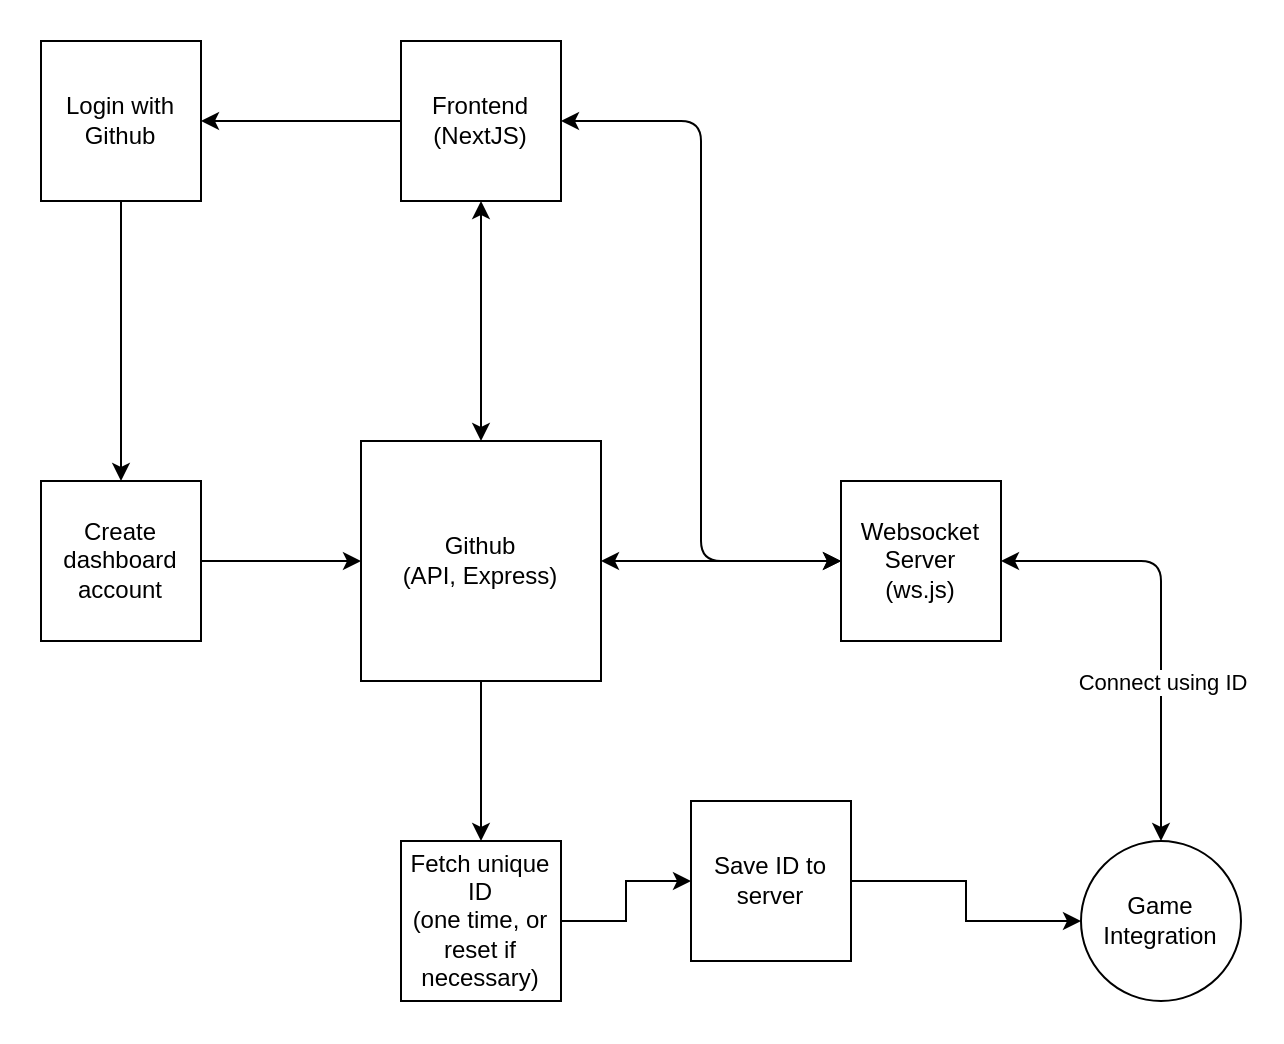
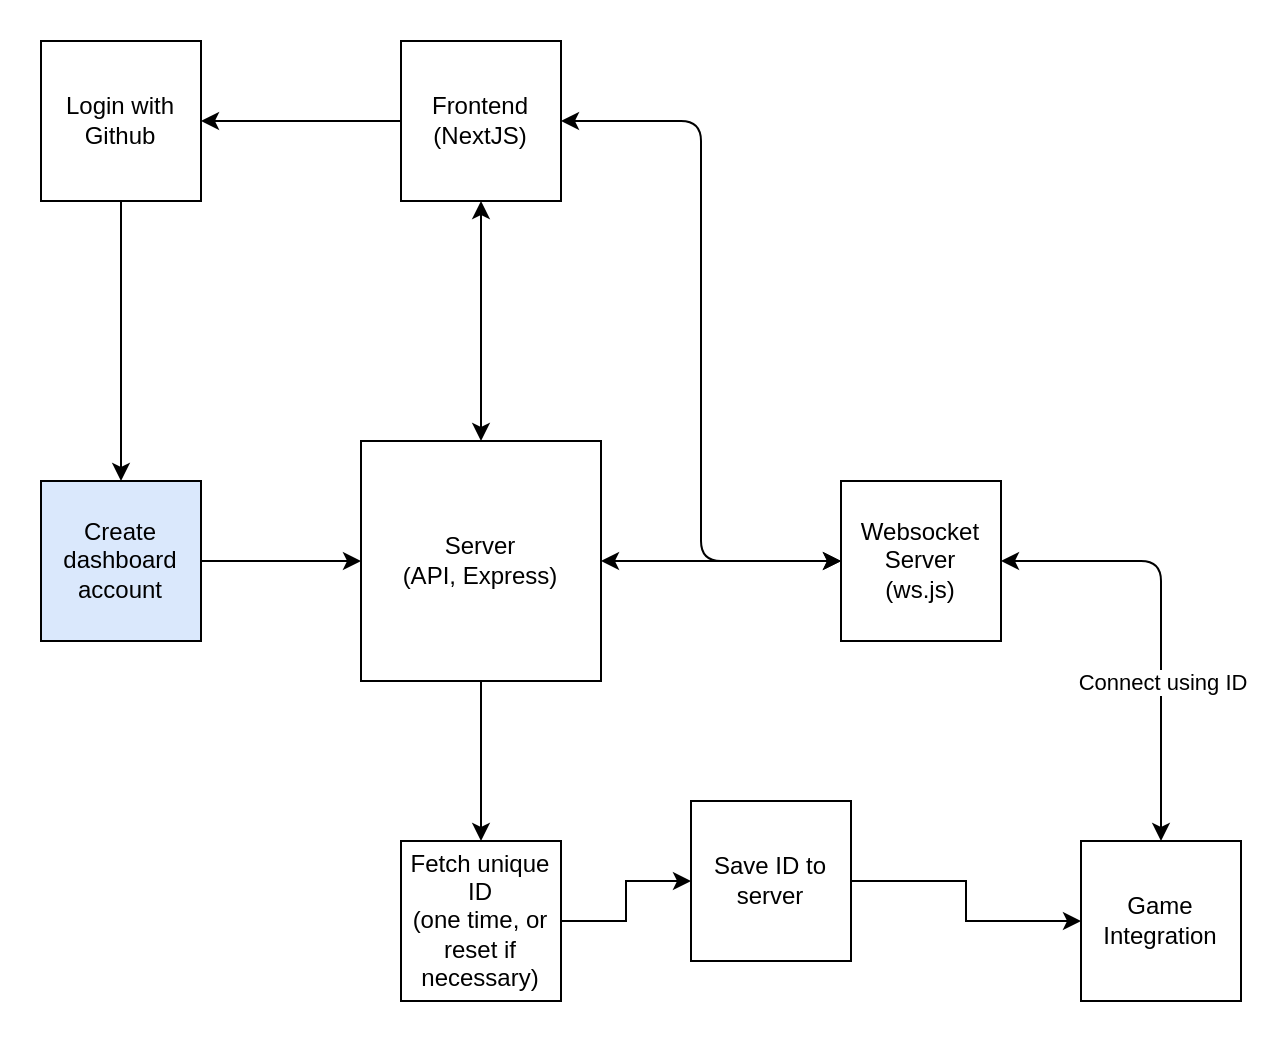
- <mxCell id="16" value="Create dashboard account" style="whiteSpace=wrap;html=1;aspect=fixed;" vertex="1" parent="1"><mxGeometry x="20" y="240" width="80" height="80" as="geometry" /></mxCell>
+ <mxCell id="16" value="Create dashboard account" style="whiteSpace=wrap;html=1;aspect=fixed;fillColor=#dae8fc;" vertex="1" parent="1"><mxGeometry x="20" y="240" width="80" height="80" as="geometry" /></mxCell>
- <mxCell id="4" value="Github&lt;br&gt;(API, Express)" style="rounded=0;whiteSpace=wrap;html=1;" vertex="1" parent="1"><mxGeometry x="180" y="220" width="120" height="120" as="geometry" /></mxCell>
+ <mxCell id="4" value="Server&lt;br&gt;(API, Express)" style="rounded=0;whiteSpace=wrap;html=1;" vertex="1" parent="1"><mxGeometry x="180" y="220" width="120" height="120" as="geometry" /></mxCell>
- <mxCell id="12" value="Game Integration" style="ellipse;whiteSpace=wrap;html=1;aspect=fixed;" vertex="1" parent="1"><mxGeometry x="540" y="420" width="80" height="80" as="geometry" /></mxCell>
+ <mxCell id="12" value="Game Integration" style="whiteSpace=wrap;html=1;aspect=fixed;" vertex="1" parent="1"><mxGeometry x="540" y="420" width="80" height="80" as="geometry" /></mxCell>
